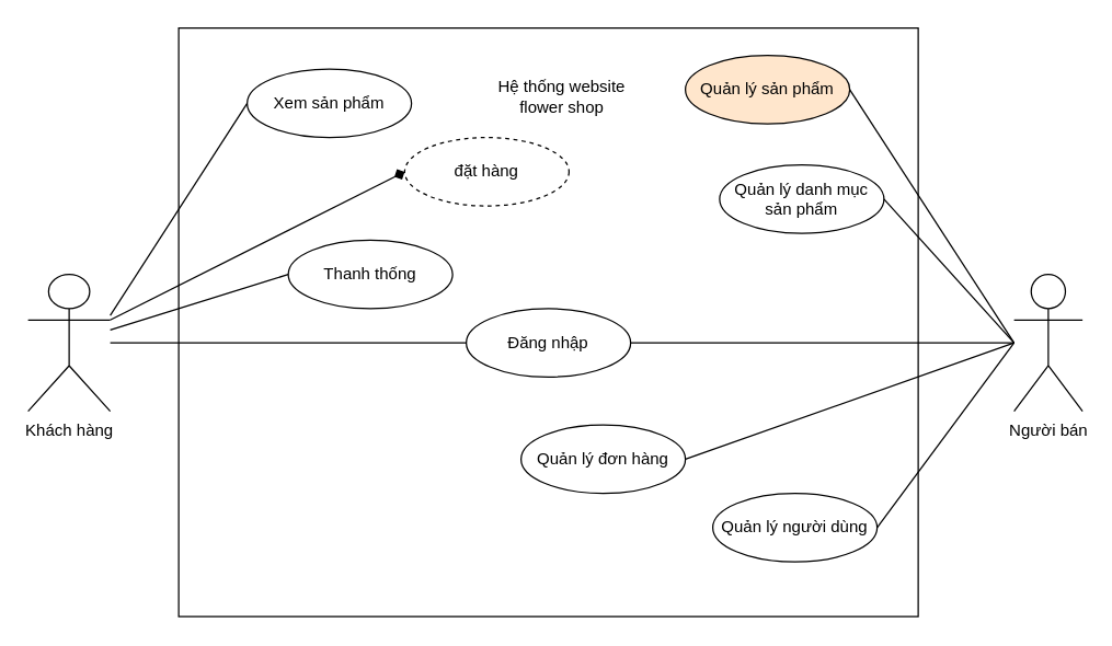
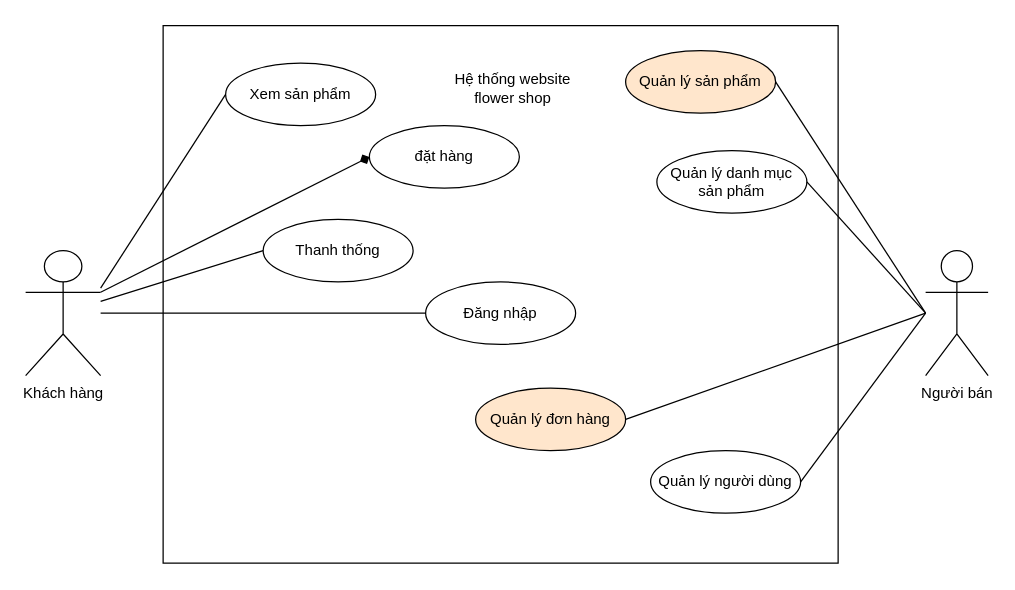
- <mxCell id="7" value="đặt hàng" style="ellipse;whiteSpace=wrap;html=1;dashed=1;" parent="1" vertex="1"><mxGeometry x="295" y="100" width="120" height="50" as="geometry" /></mxCell>
+ <mxCell id="7" value="đặt hàng" style="ellipse;whiteSpace=wrap;html=1;" parent="1" vertex="1"><mxGeometry x="295" y="100" width="120" height="50" as="geometry" /></mxCell>
- <mxCell id="13" value="" style="endArrow=none;html=1;rounded=0;entryX=1;entryY=0.5;entryDx=0;entryDy=0;" parent="1" source="4" target="5" edge="1"><mxGeometry width="50" height="50" relative="1" as="geometry"><mxPoint x="390" y="280" as="sourcePoint" /><mxPoint x="440" y="230" as="targetPoint" /></mxGeometry></mxCell>
- <mxCell id="10" value="Quản lý đơn hàng" style="ellipse;whiteSpace=wrap;html=1;" parent="1" vertex="1"><mxGeometry x="380" y="310" width="120" height="50" as="geometry" /></mxCell>
+ <mxCell id="10" value="Quản lý đơn hàng" style="ellipse;whiteSpace=wrap;html=1;fillColor=#ffe6cc;" parent="1" vertex="1"><mxGeometry x="380" y="310" width="120" height="50" as="geometry" /></mxCell>
